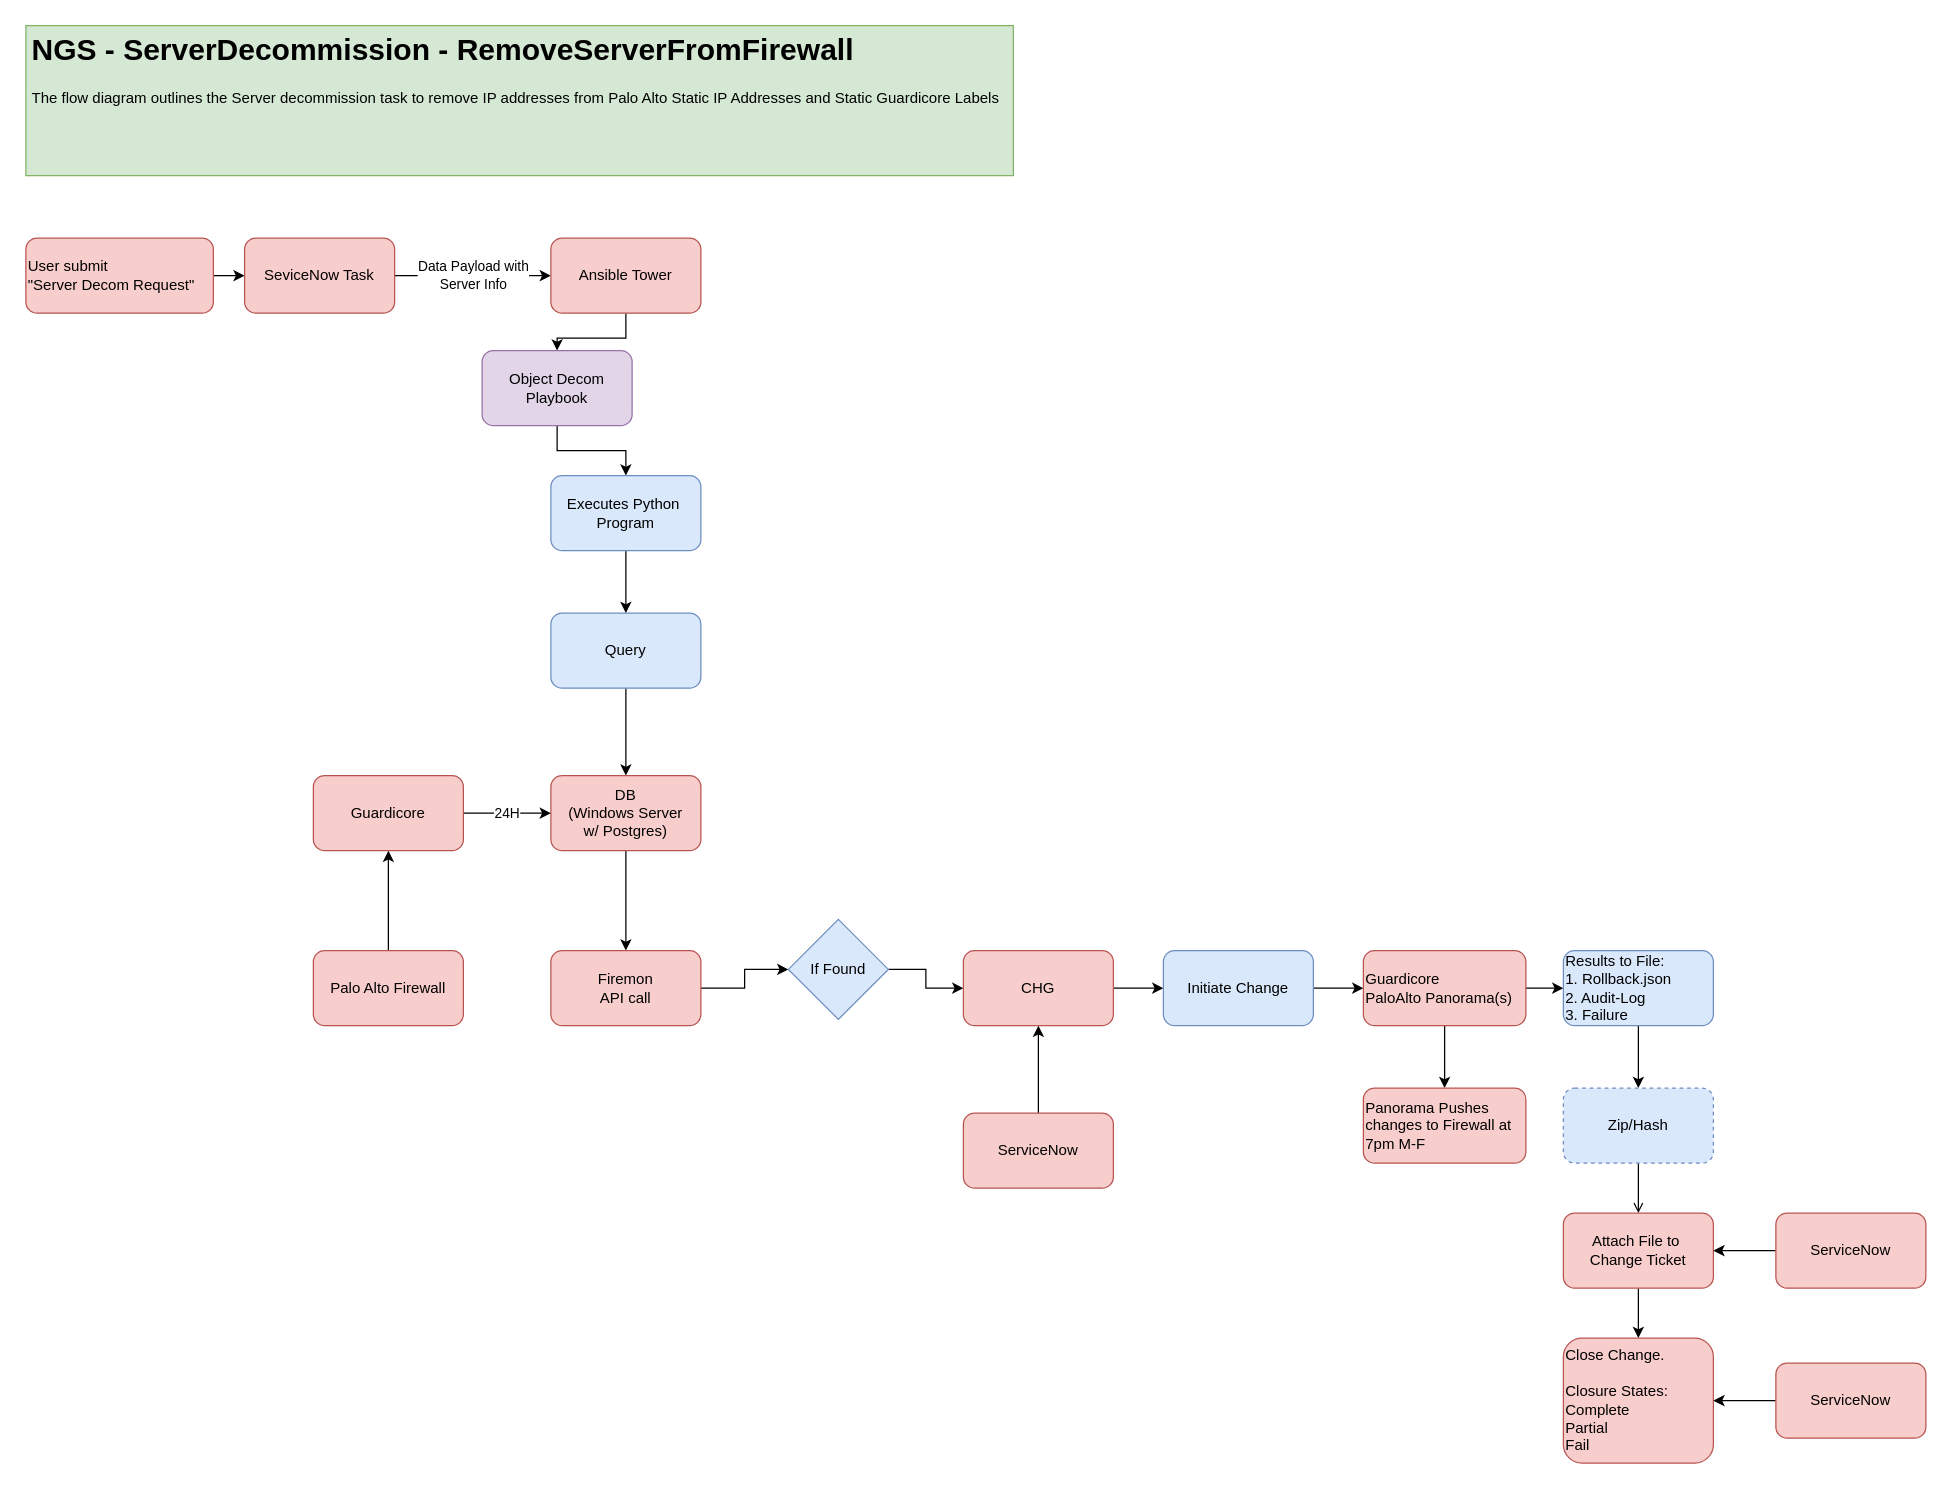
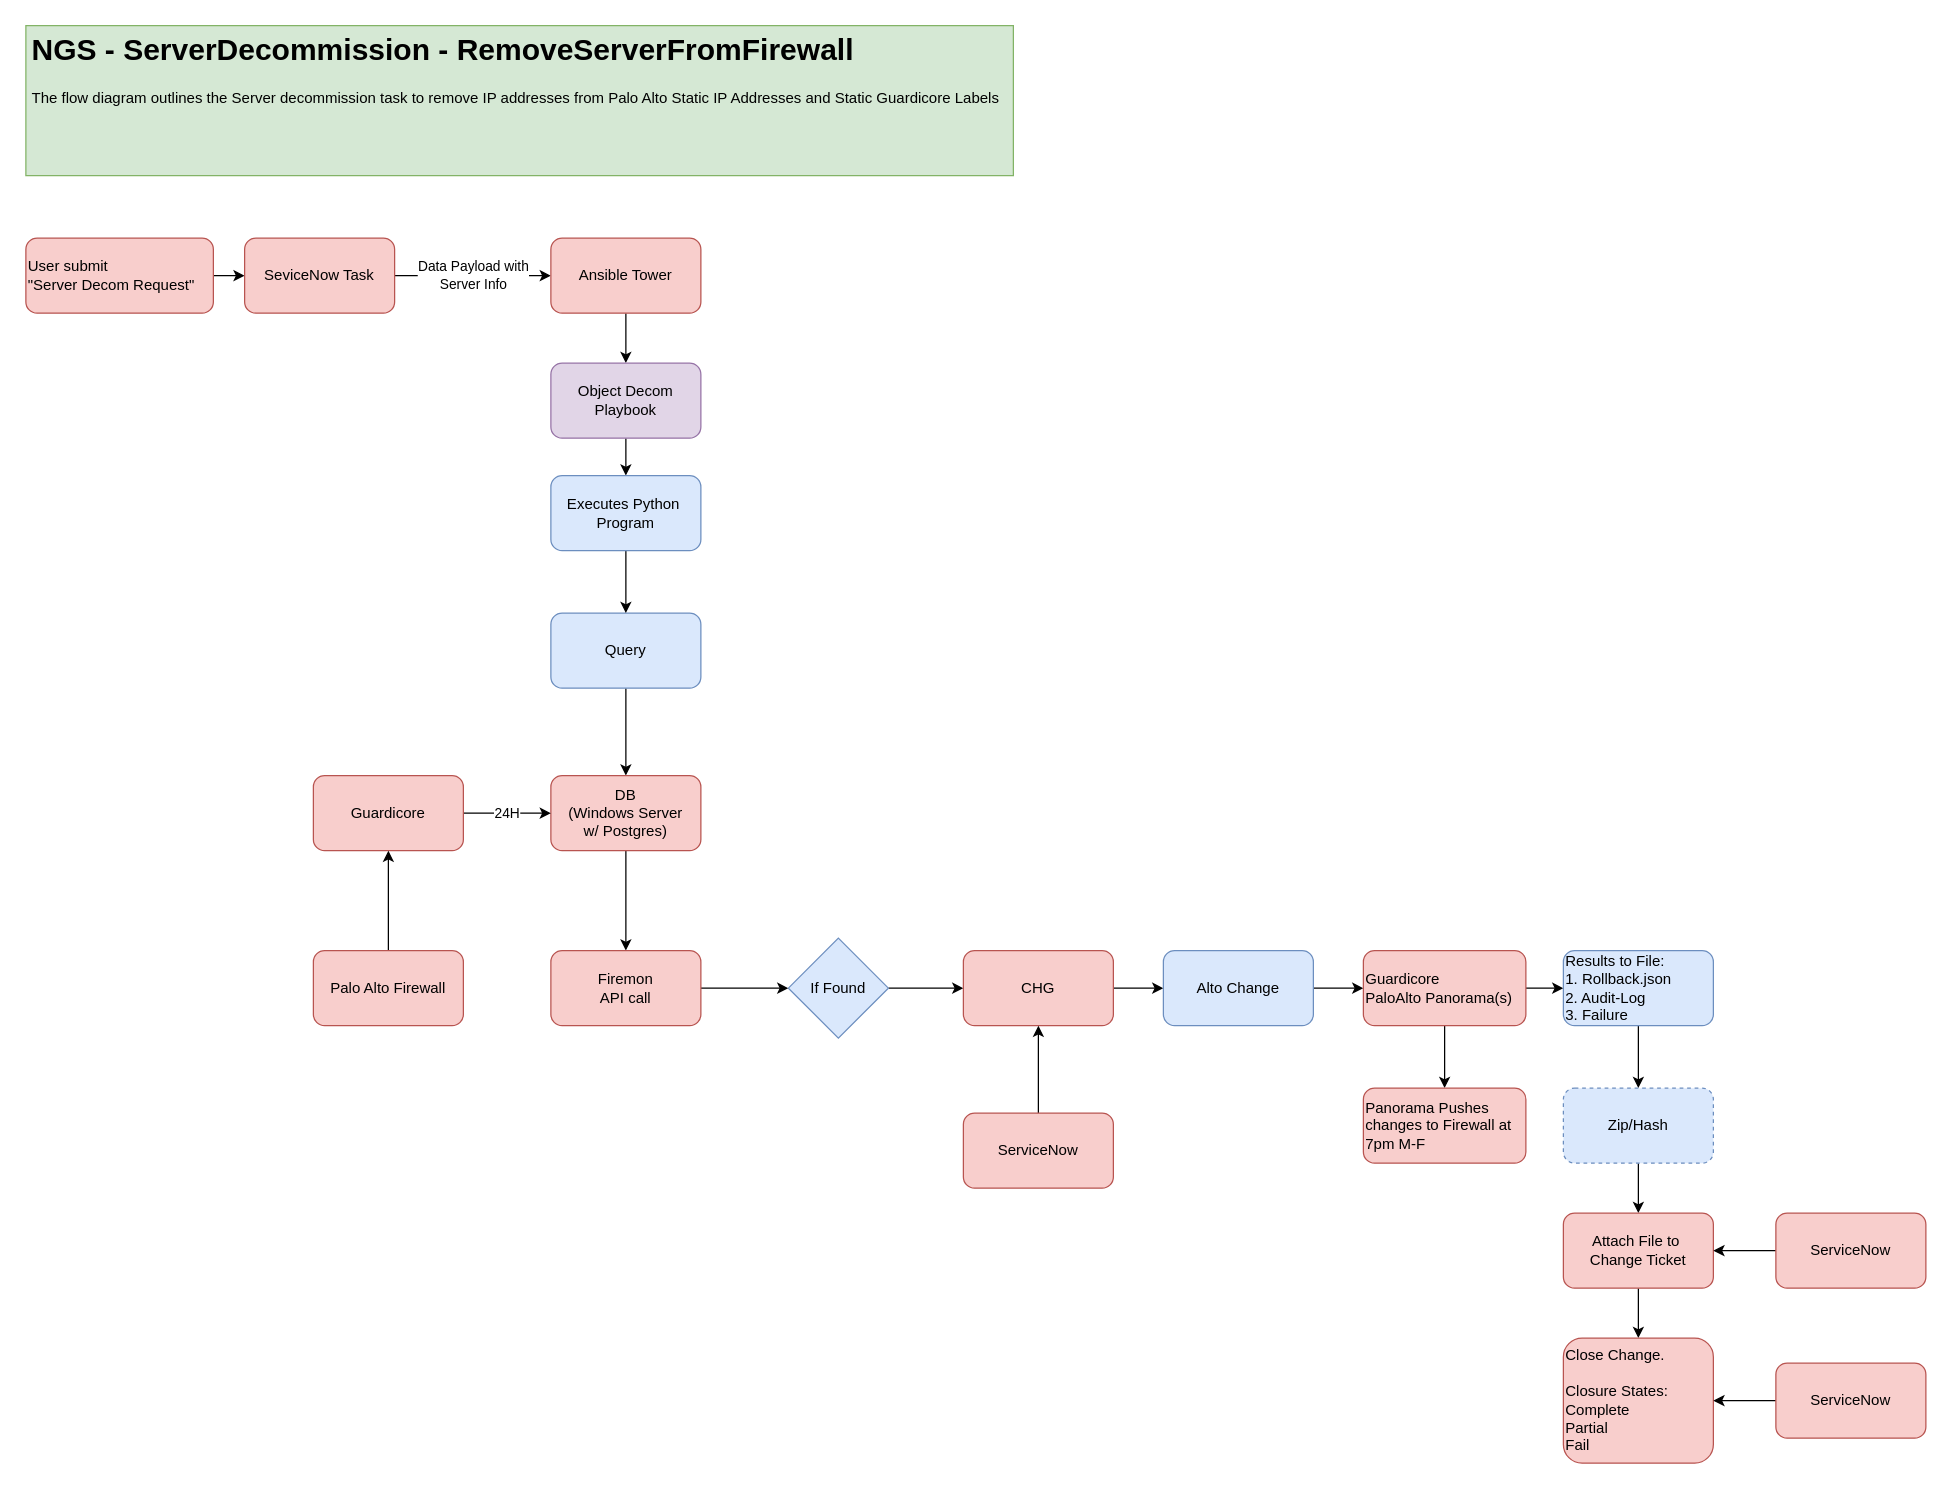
- <mxCell id="42" value="Object Decom&lt;br&gt;Playbook" style="rounded=1;whiteSpace=wrap;html=1;fillColor=#e1d5e7;strokeColor=#9673a6;" parent="1" vertex="1"><mxGeometry x="385" y="280" width="120" height="60" as="geometry" /></mxCell>
+ <mxCell id="42" value="Object Decom&lt;br&gt;Playbook" style="rounded=1;whiteSpace=wrap;html=1;fillColor=#e1d5e7;strokeColor=#9673a6;" parent="1" vertex="1"><mxGeometry x="440" y="290" width="120" height="60" as="geometry" /></mxCell>
- <mxCell id="13" value="If Found" style="rhombus;whiteSpace=wrap;html=1;fillColor=#dae8fc;strokeColor=#6c8ebf;" parent="1" vertex="1"><mxGeometry x="630" y="735" width="80" height="80" as="geometry" /></mxCell>
+ <mxCell id="13" value="If Found" style="rhombus;whiteSpace=wrap;html=1;fillColor=#dae8fc;strokeColor=#6c8ebf;" parent="1" vertex="1"><mxGeometry x="630" y="750" width="80" height="80" as="geometry" /></mxCell>
- <mxCell id="17" value="Initiate Change" style="rounded=1;whiteSpace=wrap;html=1;fillColor=#dae8fc;strokeColor=#6c8ebf;" parent="1" vertex="1"><mxGeometry x="930" y="760" width="120" height="60" as="geometry" /></mxCell>
+ <mxCell id="17" value="Alto Change" style="rounded=1;whiteSpace=wrap;html=1;fillColor=#dae8fc;strokeColor=#6c8ebf;" parent="1" vertex="1"><mxGeometry x="930" y="760" width="120" height="60" as="geometry" /></mxCell>
- <mxCell id="24" value="" style="edgeStyle=orthogonalEdgeStyle;rounded=0;orthogonalLoop=1;jettySize=auto;html=1;endArrow=open;" parent="1" source="25" target="27" edge="1"><mxGeometry relative="1" as="geometry" /></mxCell>
+ <mxCell id="24" value="" style="edgeStyle=orthogonalEdgeStyle;rounded=0;orthogonalLoop=1;jettySize=auto;html=1;" parent="1" source="25" target="27" edge="1"><mxGeometry relative="1" as="geometry" /></mxCell>
